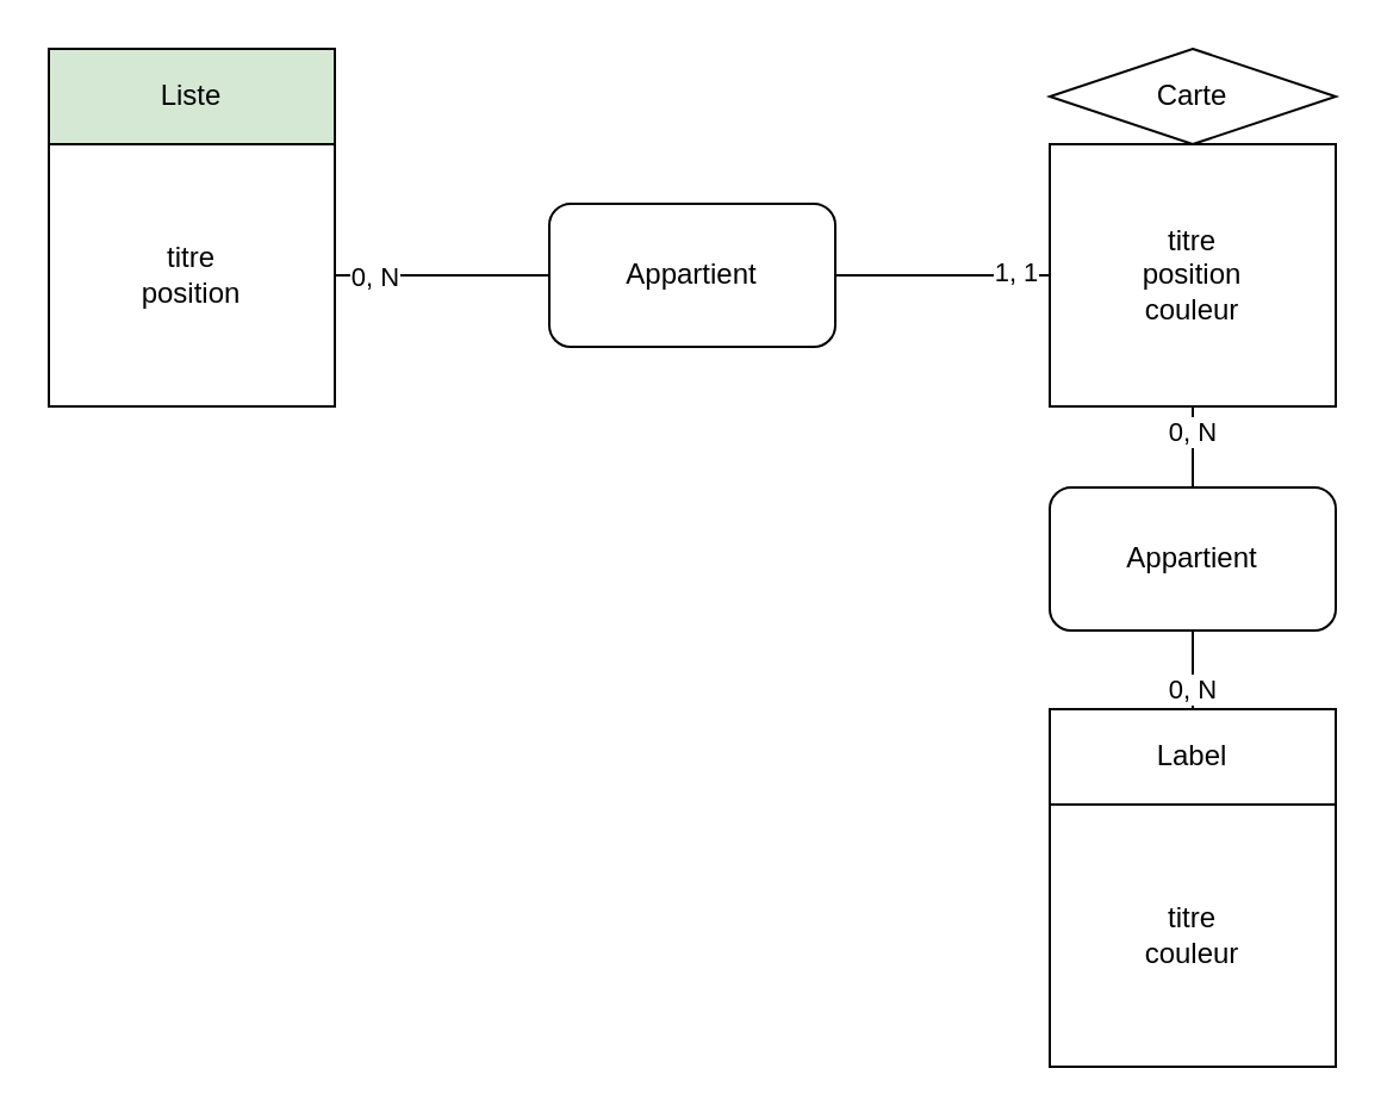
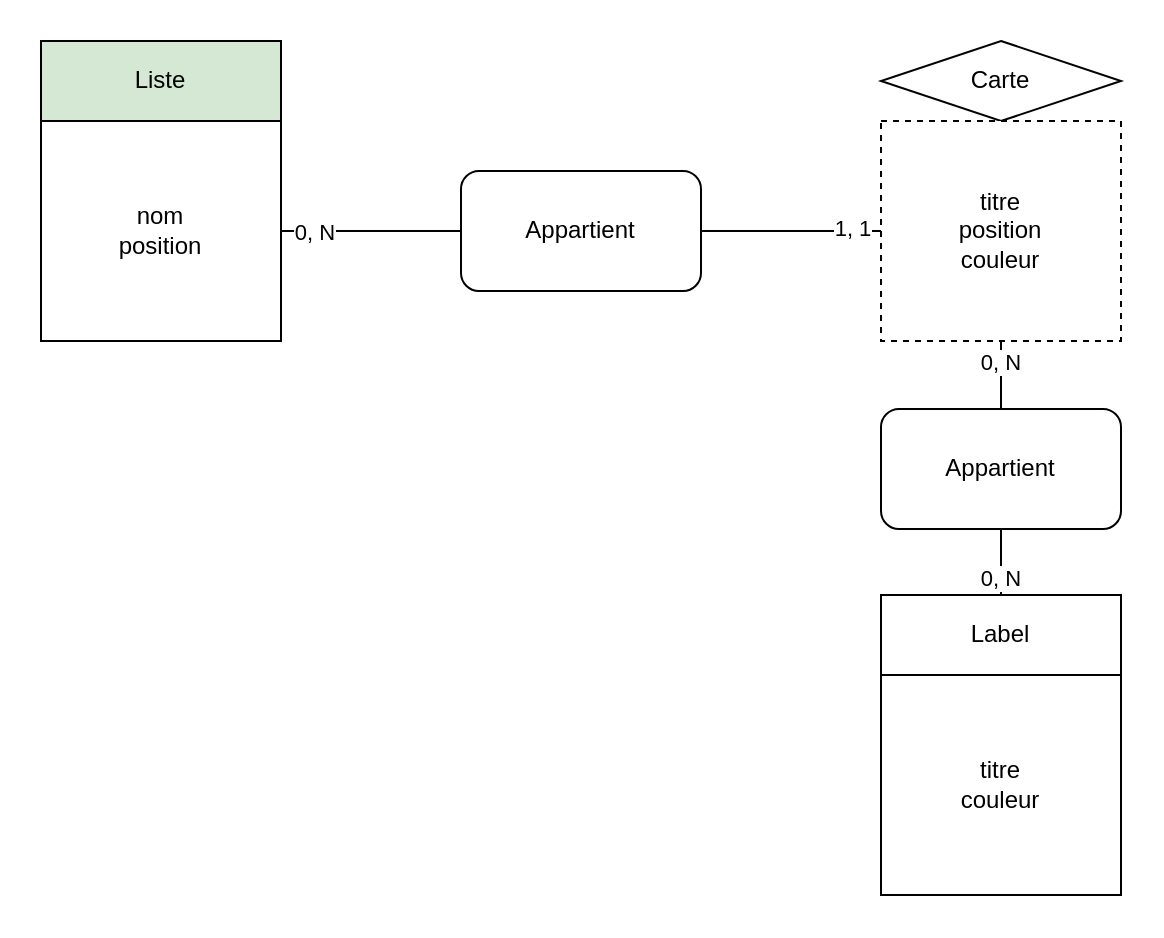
- <mxCell id="4" value="titre&lt;br&gt;position" style="rounded=0;whiteSpace=wrap;html=1;" parent="2" vertex="1"><mxGeometry y="40" width="120" height="110" as="geometry" /></mxCell>
+ <mxCell id="4" value="nom&lt;br&gt;position" style="rounded=0;whiteSpace=wrap;html=1;" parent="2" vertex="1"><mxGeometry y="40" width="120" height="110" as="geometry" /></mxCell>
- <mxCell id="7" value="titre&lt;br&gt;position&lt;br&gt;couleur" style="rounded=0;whiteSpace=wrap;html=1;" parent="5" vertex="1"><mxGeometry y="40" width="120" height="110" as="geometry" /></mxCell>
+ <mxCell id="7" value="titre&lt;br&gt;position&lt;br&gt;couleur" style="rounded=0;whiteSpace=wrap;html=1;dashed=1;" parent="5" vertex="1"><mxGeometry y="40" width="120" height="110" as="geometry" /></mxCell>
